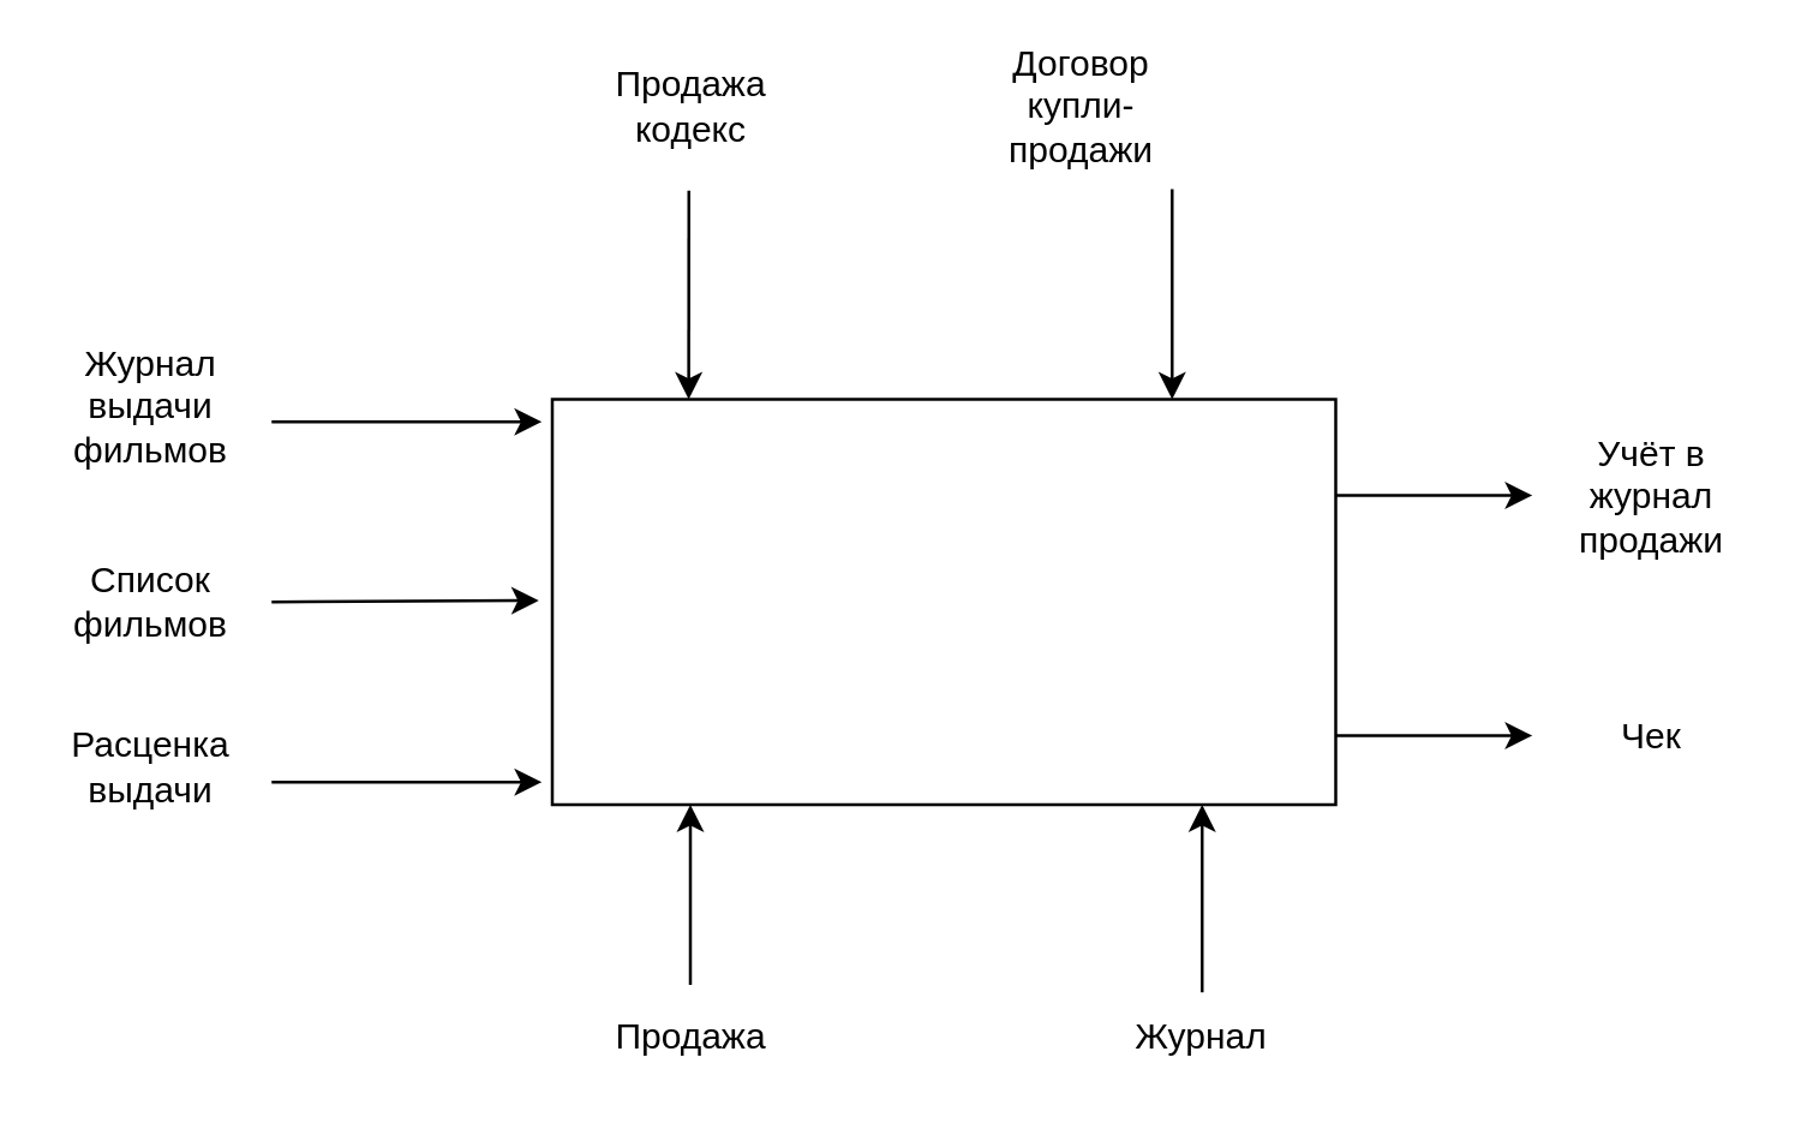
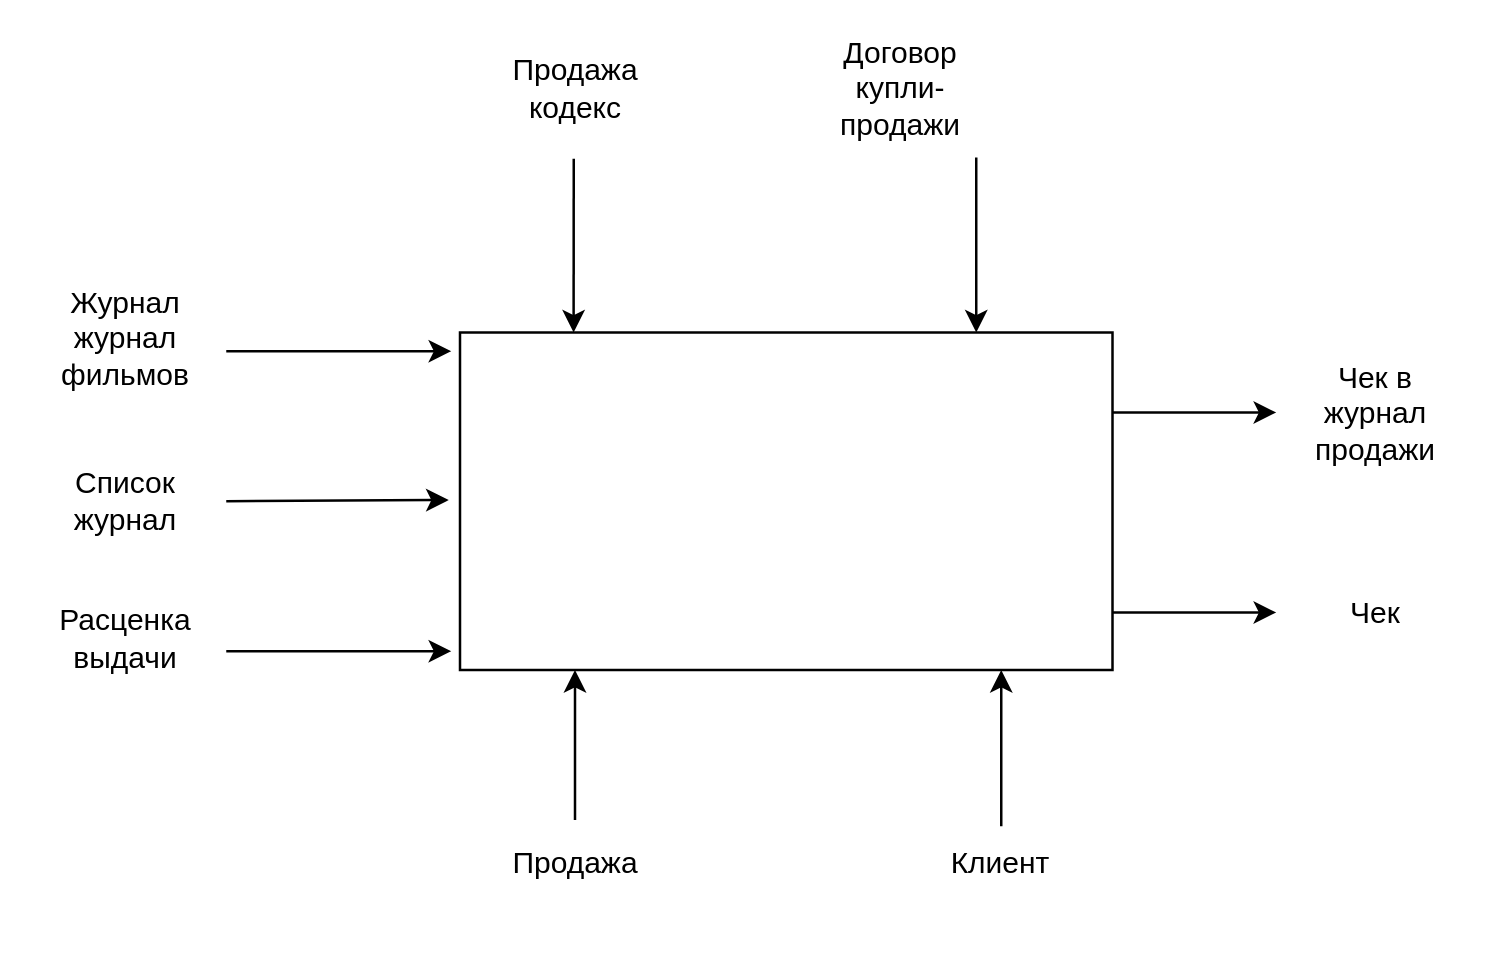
- <mxCell id="3" value="Журнал выдачи фильмов" style="text;html=1;align=center;verticalAlign=middle;whiteSpace=wrap;rounded=0;" parent="1" vertex="1"><mxGeometry x="20" y="120" width="60" height="30" as="geometry" /></mxCell>
+ <mxCell id="3" value="Журнал журнал фильмов" style="text;html=1;align=center;verticalAlign=middle;whiteSpace=wrap;rounded=0;" parent="1" vertex="1"><mxGeometry x="20" y="120" width="60" height="30" as="geometry" /></mxCell>
- <mxCell id="18" value="Учёт в журнал продажи" style="text;html=1;align=center;verticalAlign=middle;whiteSpace=wrap;rounded=0;" parent="1" vertex="1"><mxGeometry x="520" y="150" width="60" height="30" as="geometry" /></mxCell>
+ <mxCell id="18" value="Чек в журнал продажи" style="text;html=1;align=center;verticalAlign=middle;whiteSpace=wrap;rounded=0;" parent="1" vertex="1"><mxGeometry x="520" y="150" width="60" height="30" as="geometry" /></mxCell>
- <mxCell id="5" value="Список фильмов" style="text;html=1;align=center;verticalAlign=middle;whiteSpace=wrap;rounded=0;" parent="1" vertex="1"><mxGeometry x="20" y="185" width="60" height="30" as="geometry" /></mxCell>
+ <mxCell id="5" value="Список журнал" style="text;html=1;align=center;verticalAlign=middle;whiteSpace=wrap;rounded=0;" parent="1" vertex="1"><mxGeometry x="20" y="185" width="60" height="30" as="geometry" /></mxCell>
- <mxCell id="8" value="Журнал" style="text;html=1;align=center;verticalAlign=middle;whiteSpace=wrap;rounded=0;" parent="1" vertex="1"><mxGeometry x="370" y="330" width="60" height="30" as="geometry" /></mxCell>
+ <mxCell id="8" value="Клиент" style="text;html=1;align=center;verticalAlign=middle;whiteSpace=wrap;rounded=0;" parent="1" vertex="1"><mxGeometry x="370" y="330" width="60" height="30" as="geometry" /></mxCell>
